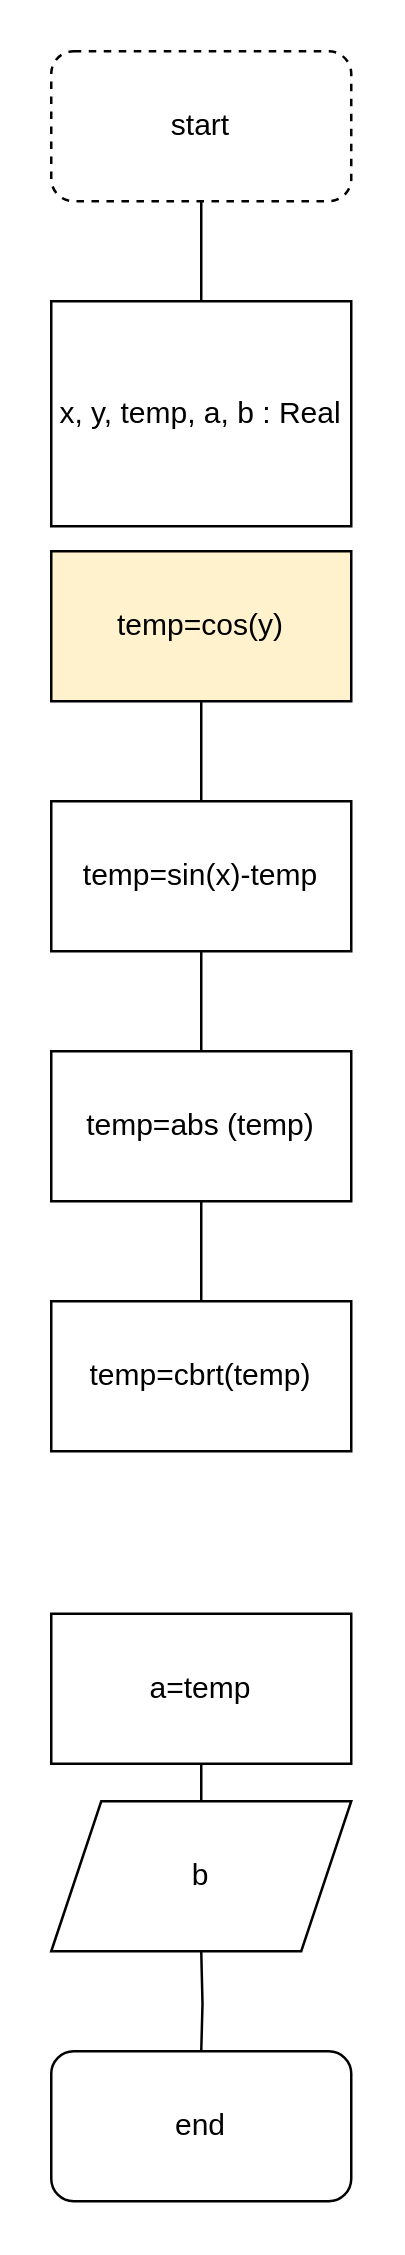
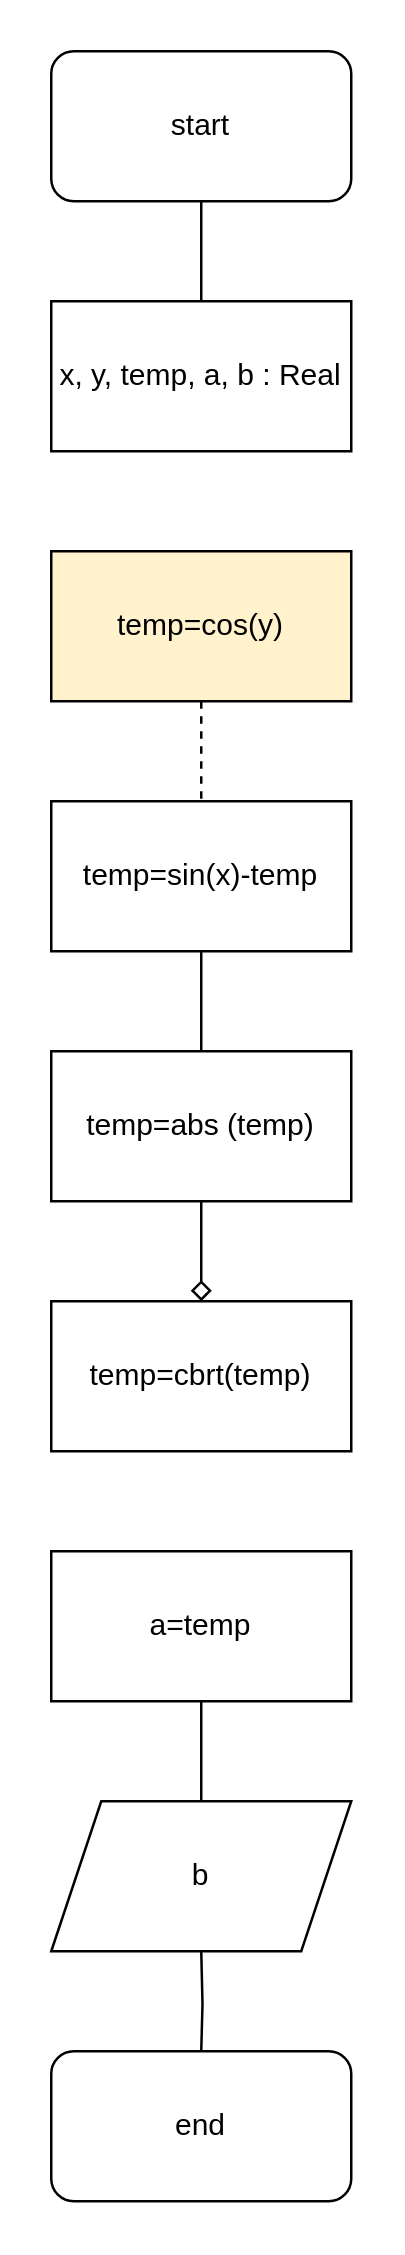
- <mxCell id="3" value="start" style="rounded=1;whiteSpace=wrap;html=1;dashed=1;" parent="1" vertex="1"><mxGeometry x="20" y="20" width="120" height="60" as="geometry" /></mxCell>
+ <mxCell id="3" value="start" style="rounded=1;whiteSpace=wrap;html=1;" parent="1" vertex="1"><mxGeometry x="20" y="20" width="120" height="60" as="geometry" /></mxCell>
- <mxCell id="4" value="x, y, temp, a, b : Real" style="rounded=0;whiteSpace=wrap;html=1;" parent="1" vertex="1"><mxGeometry x="20" y="120" width="120" height="90" as="geometry" /></mxCell>
+ <mxCell id="4" value="x, y, temp, a, b : Real" style="rounded=0;whiteSpace=wrap;html=1;" parent="1" vertex="1"><mxGeometry x="20" y="120" width="120" height="60" as="geometry" /></mxCell>
- <mxCell id="5" value="" style="edgeStyle=orthogonalEdgeStyle;rounded=0;orthogonalLoop=1;jettySize=auto;html=1;endArrow=none;endFill=0;" parent="1" source="6" target="8" edge="1"><mxGeometry relative="1" as="geometry" /></mxCell>
+ <mxCell id="5" value="" style="edgeStyle=orthogonalEdgeStyle;rounded=0;orthogonalLoop=1;jettySize=auto;html=1;endArrow=none;endFill=0;dashed=1;" parent="1" source="6" target="8" edge="1"><mxGeometry relative="1" as="geometry" /></mxCell>
- <mxCell id="9" value="" style="edgeStyle=orthogonalEdgeStyle;rounded=0;orthogonalLoop=1;jettySize=auto;html=1;endArrow=none;endFill=0;" parent="1" source="10" target="11" edge="1"><mxGeometry relative="1" as="geometry" /></mxCell>
+ <mxCell id="9" value="" style="edgeStyle=orthogonalEdgeStyle;rounded=0;orthogonalLoop=1;jettySize=auto;html=1;endArrow=diamond;endFill=0;" parent="1" source="10" target="11" edge="1"><mxGeometry relative="1" as="geometry" /></mxCell>
- <mxCell id="13" value="a=temp" style="rounded=0;whiteSpace=wrap;html=1;" parent="1" vertex="1"><mxGeometry x="20" y="645" width="120" height="60" as="geometry" /></mxCell>
+ <mxCell id="13" value="a=temp" style="rounded=0;whiteSpace=wrap;html=1;" parent="1" vertex="1"><mxGeometry x="20" y="620" width="120" height="60" as="geometry" /></mxCell>
